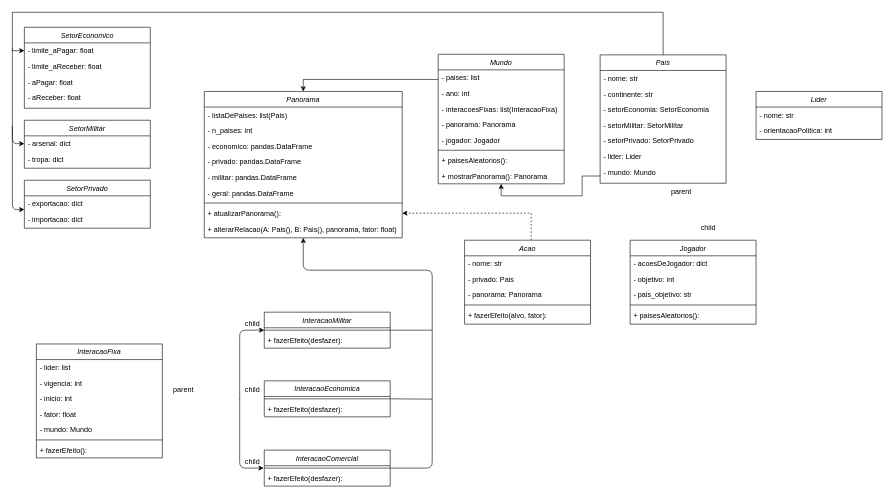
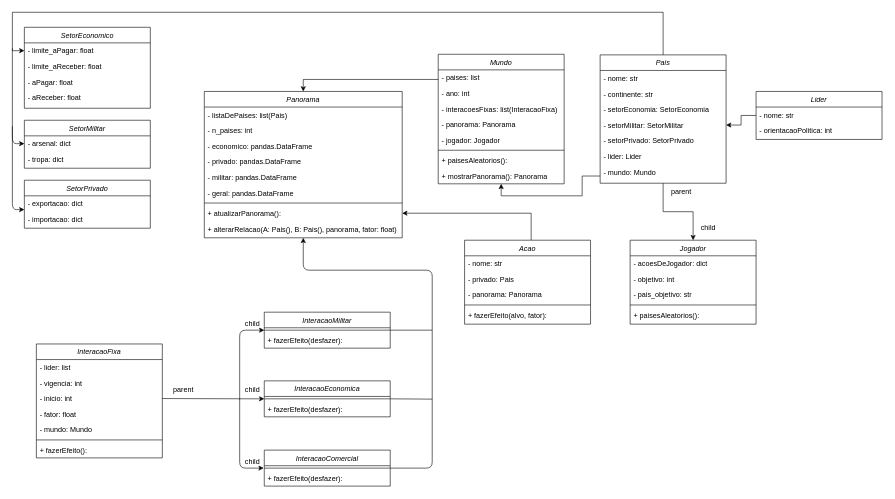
+ <mxCell id="68" style="edgeStyle=orthogonalEdgeStyle;rounded=0;orthogonalLoop=1;jettySize=auto;html=1;entryX=1;entryY=0.5;entryDx=0;entryDy=0;" edge="1" parent="1" source="69" target="41"><mxGeometry relative="1" as="geometry" /></mxCell>
+ <mxCell id="36" style="edgeStyle=orthogonalEdgeStyle;rounded=0;orthogonalLoop=1;jettySize=auto;html=1;entryX=0.5;entryY=0;entryDx=0;entryDy=0;" edge="1" parent="1" source="37" target="72"><mxGeometry relative="1" as="geometry" /></mxCell>
- <mxCell id="20" style="edgeStyle=orthogonalEdgeStyle;rounded=0;orthogonalLoop=1;jettySize=auto;html=1;entryX=1;entryY=0.5;entryDx=0;entryDy=0;dashed=1;" parent="1" source="54" target="15" edge="1"><mxGeometry relative="1" as="geometry"><Array as="points"><mxPoint x="885" y="355" /></Array></mxGeometry></mxCell>
+ <mxCell id="20" style="edgeStyle=orthogonalEdgeStyle;rounded=0;orthogonalLoop=1;jettySize=auto;html=1;entryX=1;entryY=0.5;entryDx=0;entryDy=0;" parent="1" source="54" target="15" edge="1"><mxGeometry relative="1" as="geometry"><Array as="points"><mxPoint x="885" y="355" /></Array></mxGeometry></mxCell>
+ <mxCell id="48" value="" style="endArrow=classic;html=1;exitX=1;exitY=0.5;exitDx=0;exitDy=0;entryX=0;entryY=0.5;entryDx=0;entryDy=0;" parent="1" source="82" target="24" edge="1"><mxGeometry width="50" height="50" relative="1" as="geometry"><mxPoint x="780" y="360" as="sourcePoint" /><mxPoint x="830" y="310" as="targetPoint" /></mxGeometry></mxCell>
